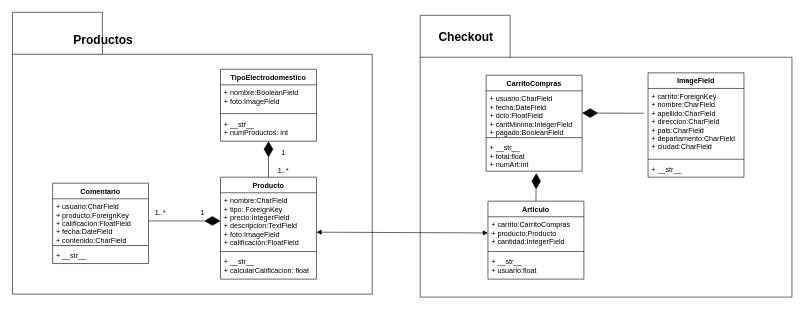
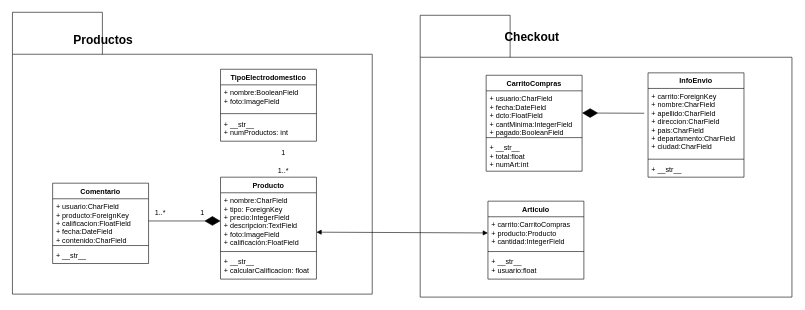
- <mxCell id="23" value="Checkout" style="text;html=1;strokeColor=none;fillColor=none;align=center;verticalAlign=middle;whiteSpace=wrap;rounded=0;fontSize=20;fontStyle=1" parent="1" vertex="1"><mxGeometry x="740" y="50" width="73" height="20" as="geometry" /></mxCell>
+ <mxCell id="23" value="Checkout" style="text;html=1;strokeColor=none;fillColor=none;align=center;verticalAlign=middle;whiteSpace=wrap;rounded=0;fontSize=20;fontStyle=1" parent="1" vertex="1"><mxGeometry x="850" y="50" width="73" height="20" as="geometry" /></mxCell>
- <mxCell id="34" value="ImageField" style="swimlane;fontStyle=1;align=center;verticalAlign=top;childLayout=stackLayout;horizontal=1;startSize=26;horizontalStack=0;resizeParent=1;resizeParentMax=0;resizeLast=0;collapsible=1;marginBottom=0;" vertex="1" parent="1"><mxGeometry x="1080" y="121" width="160" height="174" as="geometry" /></mxCell>
+ <mxCell id="34" value="InfoEnvio" style="swimlane;fontStyle=1;align=center;verticalAlign=top;childLayout=stackLayout;horizontal=1;startSize=26;horizontalStack=0;resizeParent=1;resizeParentMax=0;resizeLast=0;collapsible=1;marginBottom=0;" vertex="1" parent="1"><mxGeometry x="1080" y="121" width="160" height="174" as="geometry" /></mxCell>
- <mxCell id="18" value="" style="endArrow=diamondThin;endFill=1;endSize=24;html=1;exitX=0.5;exitY=0;exitDx=0;exitDy=0;entryX=0.5;entryY=1;entryDx=0;entryDy=0;entryPerimeter=0;" parent="1" source="7" target="6" edge="1"><mxGeometry width="160" relative="1" as="geometry"><mxPoint x="507" y="235" as="sourcePoint" /><mxPoint x="447" y="245" as="targetPoint" /></mxGeometry></mxCell>
- <mxCell id="32" value="" style="endArrow=diamondThin;endFill=1;endSize=24;html=1;fontSize=12;entryX=0.523;entryY=1.064;entryDx=0;entryDy=0;entryPerimeter=0;exitX=0.5;exitY=0;exitDx=0;exitDy=0;" parent="1" source="28" target="27" edge="1"><mxGeometry width="160" relative="1" as="geometry"><mxPoint x="620" y="345" as="sourcePoint" /><mxPoint x="780" y="345" as="targetPoint" /></mxGeometry></mxCell>
